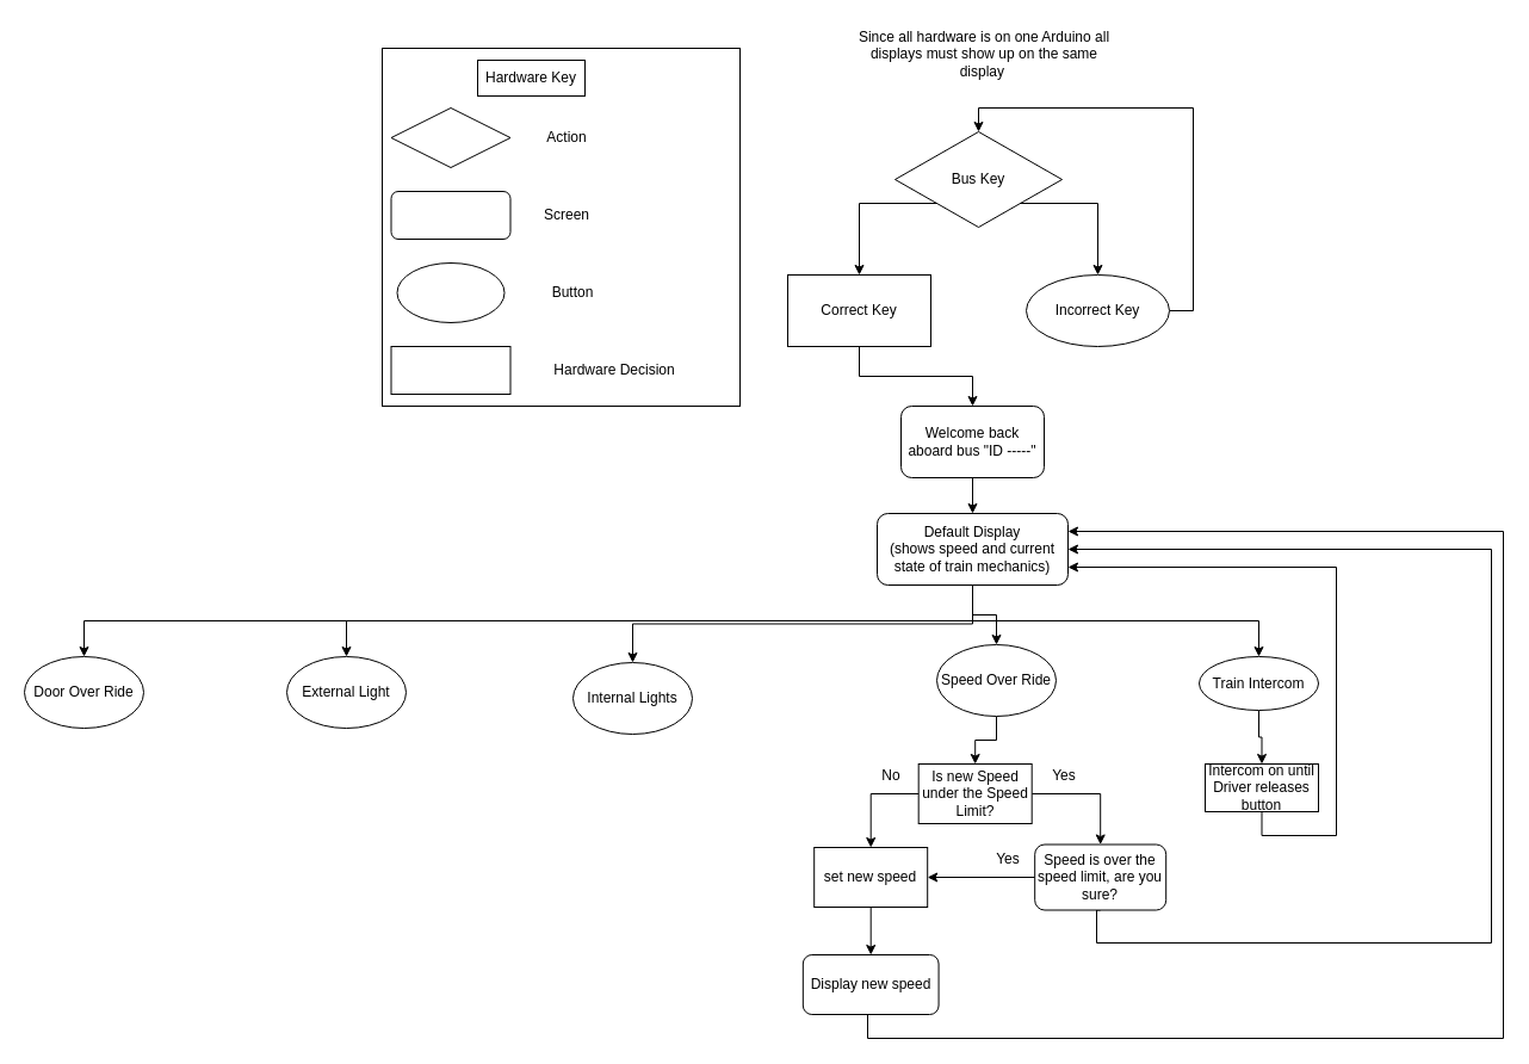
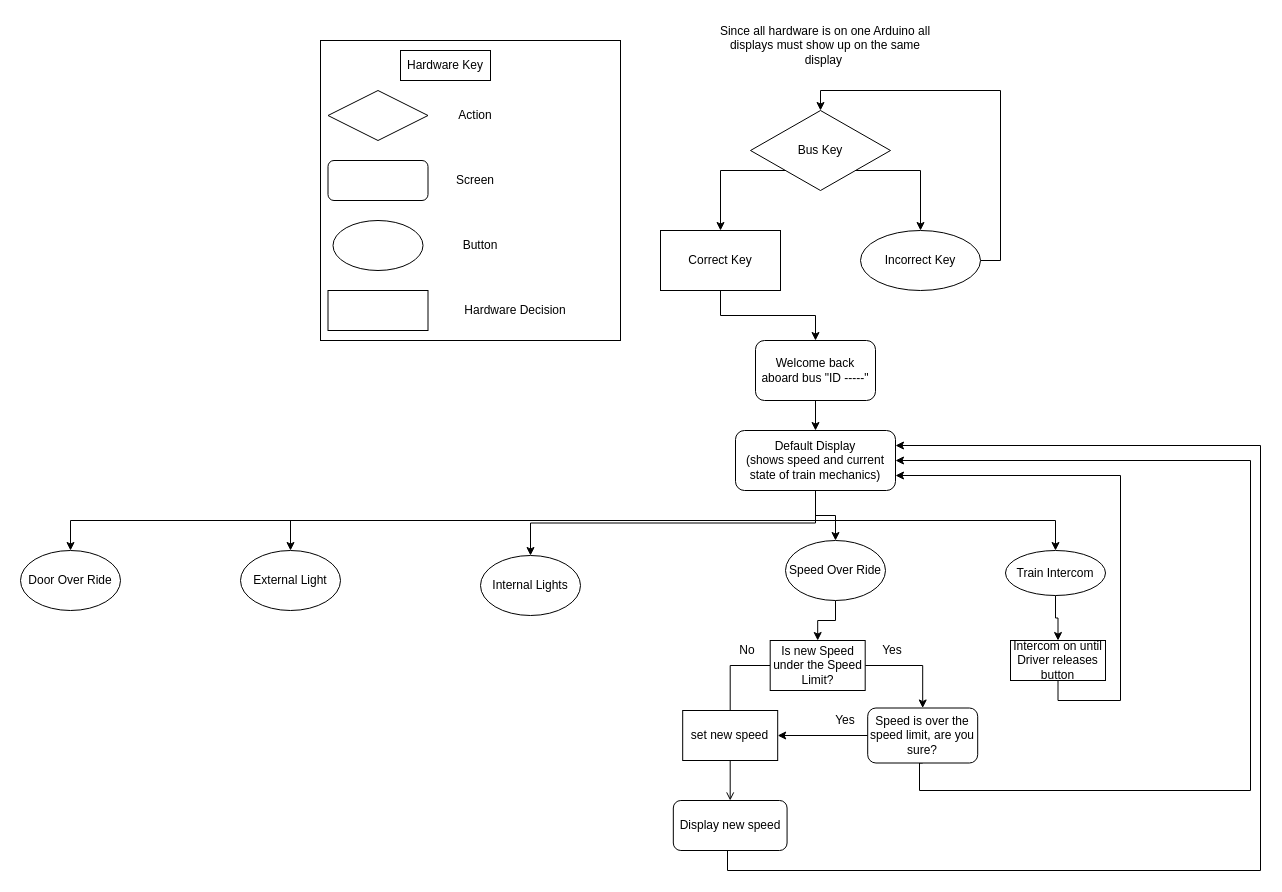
- <mxCell id="35" style="edgeStyle=orthogonalEdgeStyle;rounded=0;orthogonalLoop=1;jettySize=auto;html=1;exitX=0;exitY=0.5;exitDx=0;exitDy=0;entryX=0.5;entryY=0;entryDx=0;entryDy=0;" edge="1" parent="1" source="37" target="39"><mxGeometry relative="1" as="geometry" /></mxCell>
+ <mxCell id="35" style="edgeStyle=orthogonalEdgeStyle;rounded=0;orthogonalLoop=1;jettySize=auto;html=1;exitX=0;exitY=0.5;exitDx=0;exitDy=0;entryX=0.5;entryY=0;entryDx=0;entryDy=0;endArrow=none;" edge="1" parent="1" source="37" target="39"><mxGeometry relative="1" as="geometry" /></mxCell>
- <mxCell id="38" style="edgeStyle=orthogonalEdgeStyle;rounded=0;orthogonalLoop=1;jettySize=auto;html=1;exitX=0.5;exitY=1;exitDx=0;exitDy=0;entryX=0.5;entryY=0;entryDx=0;entryDy=0;" edge="1" parent="1" source="39" target="47"><mxGeometry relative="1" as="geometry" /></mxCell>
+ <mxCell id="38" style="edgeStyle=orthogonalEdgeStyle;rounded=0;orthogonalLoop=1;jettySize=auto;html=1;exitX=0.5;exitY=1;exitDx=0;exitDy=0;entryX=0.5;entryY=0;entryDx=0;entryDy=0;endArrow=open;" edge="1" parent="1" source="39" target="47"><mxGeometry relative="1" as="geometry" /></mxCell>
